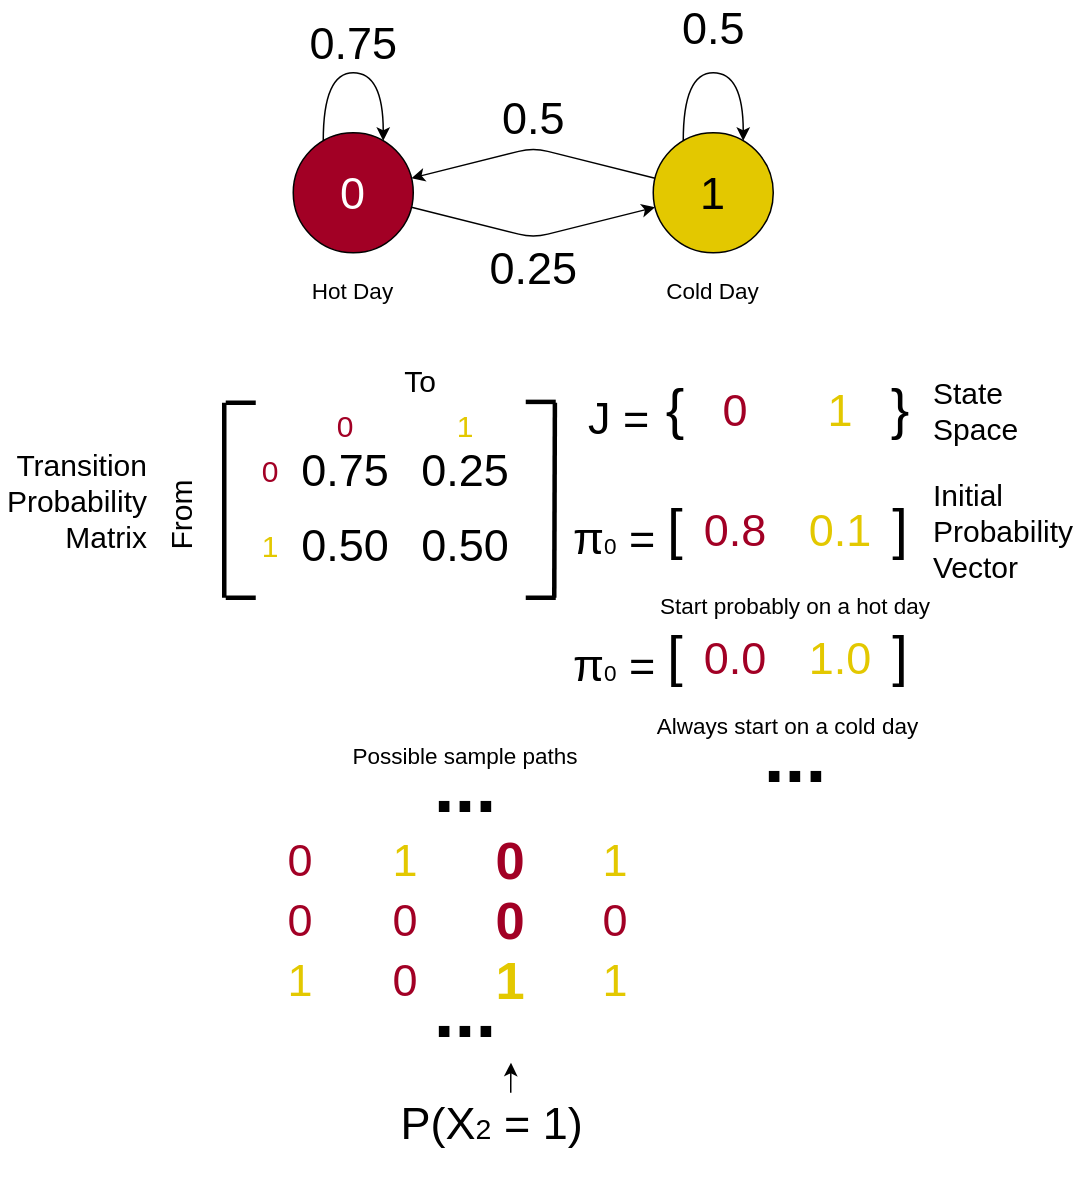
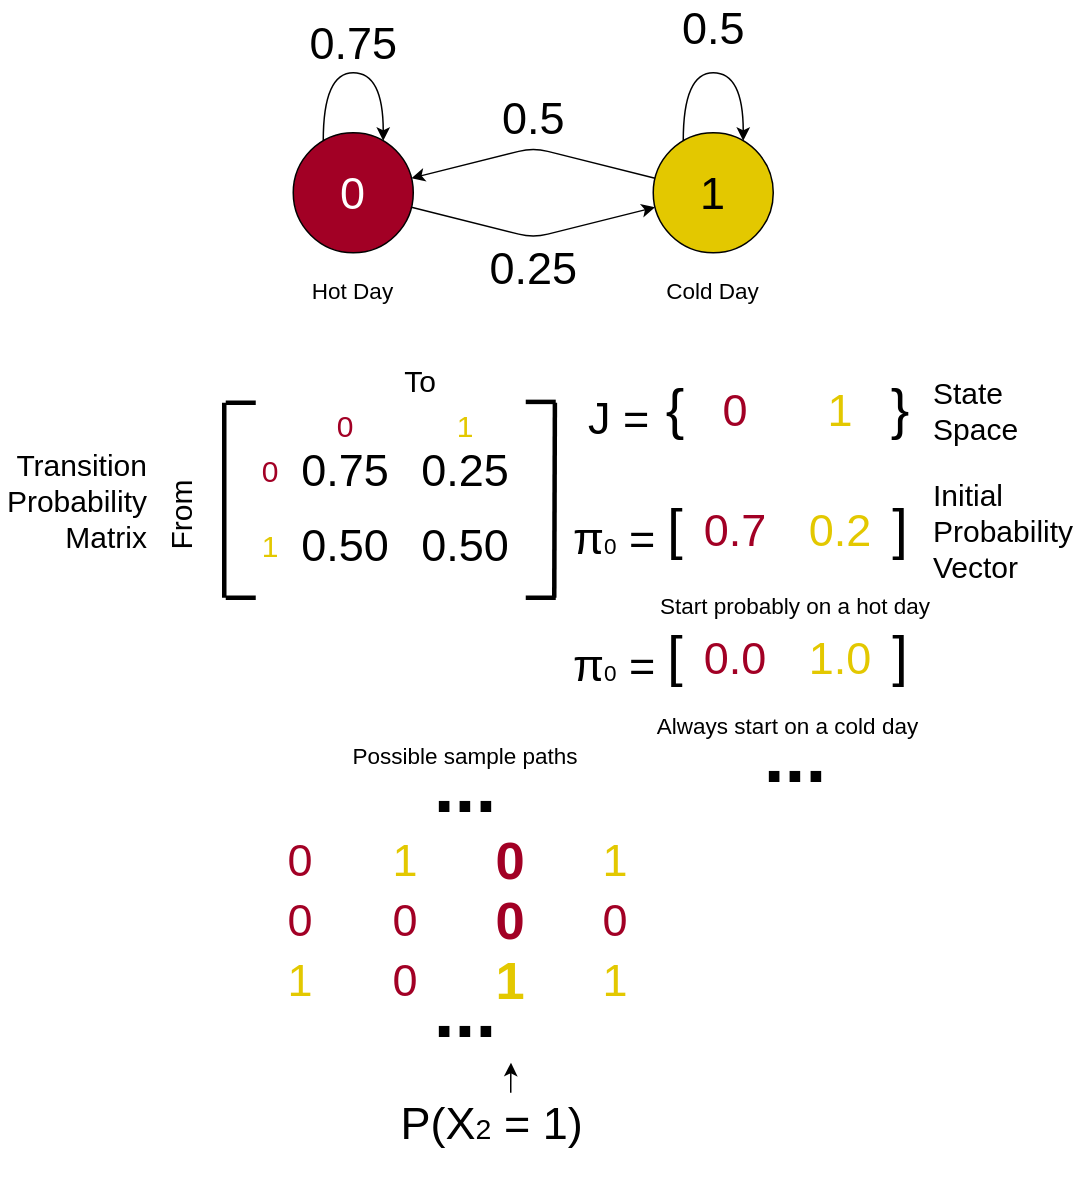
- <mxCell id="7" value="0.8" style="text;html=1;strokeColor=none;fillColor=none;align=center;verticalAlign=middle;whiteSpace=wrap;rounded=0;labelBackgroundColor=none;fontSize=30;fontColor=#A20025;" vertex="1" parent="1"><mxGeometry x="460" y="310" width="60" height="30" as="geometry" /></mxCell>
+ <mxCell id="7" value="0.7" style="text;html=1;strokeColor=none;fillColor=none;align=center;verticalAlign=middle;whiteSpace=wrap;rounded=0;labelBackgroundColor=none;fontSize=30;fontColor=#A20025;" vertex="1" parent="1"><mxGeometry x="460" y="310" width="60" height="30" as="geometry" /></mxCell>
- <mxCell id="8" value="0.1" style="text;html=1;strokeColor=none;fillColor=none;align=center;verticalAlign=middle;whiteSpace=wrap;rounded=0;labelBackgroundColor=none;fontSize=30;fontColor=#E3C800;" vertex="1" parent="1"><mxGeometry x="530" y="310" width="60" height="30" as="geometry" /></mxCell>
+ <mxCell id="8" value="0.2" style="text;html=1;strokeColor=none;fillColor=none;align=center;verticalAlign=middle;whiteSpace=wrap;rounded=0;labelBackgroundColor=none;fontSize=30;fontColor=#E3C800;" vertex="1" parent="1"><mxGeometry x="530" y="310" width="60" height="30" as="geometry" /></mxCell>
